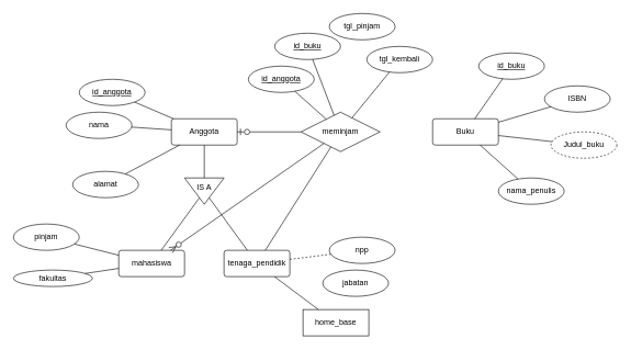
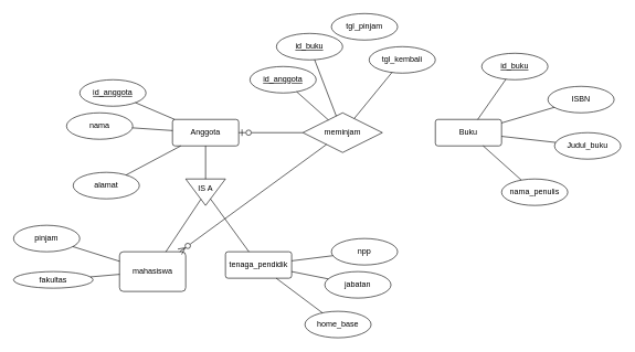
- <mxCell id="5" value="Judul_buku" style="ellipse;whiteSpace=wrap;html=1;align=center;dashed=1;" parent="1" vertex="1"><mxGeometry x="837" y="200" width="100" height="40" as="geometry" /></mxCell>
+ <mxCell id="5" value="Judul_buku" style="ellipse;whiteSpace=wrap;html=1;align=center;" parent="1" vertex="1"><mxGeometry x="837" y="200" width="100" height="40" as="geometry" /></mxCell>
- <mxCell id="29" value="" style="endArrow=none;html=1;rounded=0;" parent="1" source="19" target="36" edge="1"><mxGeometry relative="1" as="geometry"><mxPoint x="250" y="350" as="sourcePoint" /><mxPoint x="410" y="350" as="targetPoint" /></mxGeometry></mxCell>
+ <mxCell id="29" value="" style="endArrow=none;html=1;rounded=0;" parent="1" source="19" target="25" edge="1"><mxGeometry relative="1" as="geometry"><mxPoint x="250" y="350" as="sourcePoint" /><mxPoint x="410" y="350" as="targetPoint" /></mxGeometry></mxCell>
- <mxCell id="35" value="" style="endArrow=none;html=1;rounded=0;dashed=1;" parent="1" source="19" target="34" edge="1"><mxGeometry relative="1" as="geometry"><mxPoint x="270" y="400" as="sourcePoint" /><mxPoint x="430" y="400" as="targetPoint" /></mxGeometry></mxCell>
+ <mxCell id="35" value="" style="endArrow=none;html=1;rounded=0;" parent="1" source="19" target="34" edge="1"><mxGeometry relative="1" as="geometry"><mxPoint x="270" y="400" as="sourcePoint" /><mxPoint x="430" y="400" as="targetPoint" /></mxGeometry></mxCell>
- <mxCell id="20" value="mahasiswa" style="rounded=1;arcSize=10;whiteSpace=wrap;html=1;align=center;" parent="1" vertex="1"><mxGeometry x="180" y="380" width="100" height="40" as="geometry" /></mxCell>
+ <mxCell id="20" value="mahasiswa" style="rounded=1;arcSize=10;whiteSpace=wrap;html=1;align=center;" parent="1" vertex="1"><mxGeometry x="180" y="380" width="100" height="60" as="geometry" /></mxCell>
- <mxCell id="26" value="home_base" style="whiteSpace=wrap;html=1;align=center;rounded=0;" parent="1" vertex="1"><mxGeometry x="460" y="470" width="100" height="40" as="geometry" /></mxCell>
+ <mxCell id="26" value="home_base" style="ellipse;whiteSpace=wrap;html=1;align=center;" parent="1" vertex="1"><mxGeometry x="460" y="470" width="100" height="40" as="geometry" /></mxCell>
